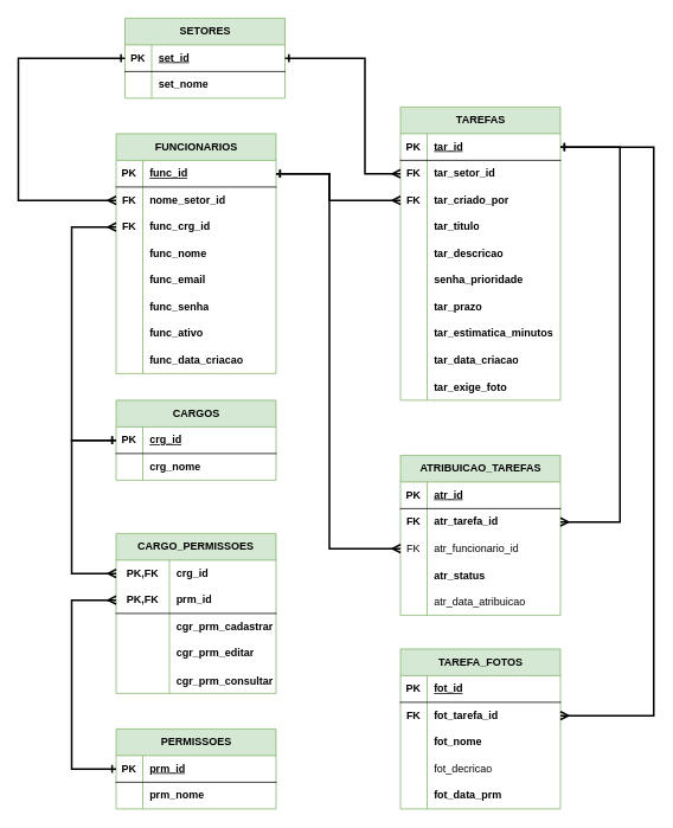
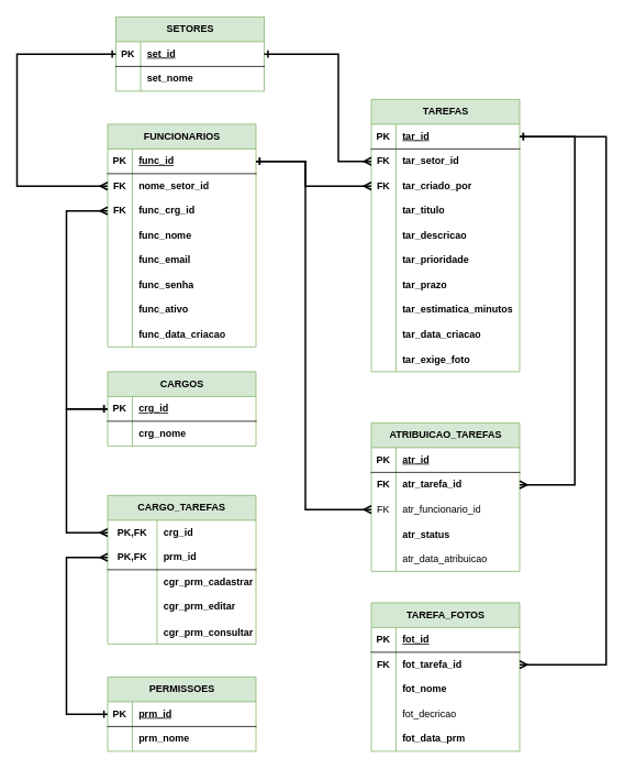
- <mxCell id="59" value="&lt;b&gt;senha_prioridade&lt;/b&gt;" style="shape=partialRectangle;connectable=0;fillColor=none;top=0;left=0;bottom=0;right=0;align=left;spacingLeft=6;overflow=hidden;whiteSpace=wrap;html=1;" parent="57" vertex="1"><mxGeometry x="30" width="150" height="30" as="geometry"><mxRectangle width="150" height="30" as="alternateBounds" /></mxGeometry></mxCell>
+ <mxCell id="59" value="&lt;b&gt;tar_prioridade&lt;/b&gt;" style="shape=partialRectangle;connectable=0;fillColor=none;top=0;left=0;bottom=0;right=0;align=left;spacingLeft=6;overflow=hidden;whiteSpace=wrap;html=1;" parent="57" vertex="1"><mxGeometry x="30" width="150" height="30" as="geometry"><mxRectangle width="150" height="30" as="alternateBounds" /></mxGeometry></mxCell>
- <mxCell id="118" value="CARGO_PERMISSOES" style="shape=table;startSize=30;container=1;collapsible=1;childLayout=tableLayout;fixedRows=1;rowLines=0;fontStyle=1;align=center;resizeLast=1;html=1;whiteSpace=wrap;fillColor=#d5e8d4;strokeColor=#82b366;" parent="1" vertex="1"><mxGeometry x="130" y="600" width="180" height="180" as="geometry" /></mxCell>
+ <mxCell id="118" value="CARGO_TAREFAS" style="shape=table;startSize=30;container=1;collapsible=1;childLayout=tableLayout;fixedRows=1;rowLines=0;fontStyle=1;align=center;resizeLast=1;html=1;whiteSpace=wrap;fillColor=#d5e8d4;strokeColor=#82b366;" parent="1" vertex="1"><mxGeometry x="130" y="600" width="180" height="180" as="geometry" /></mxCell>
